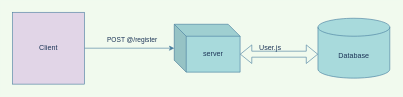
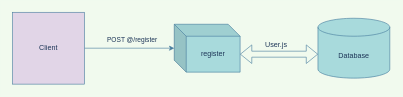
- <mxCell id="4" value="User.js" style="text;html=1;align=center;verticalAlign=middle;resizable=0;points=[];autosize=1;strokeColor=none;fillColor=none;fontColor=#1D3557;" vertex="1" parent="1"><mxGeometry x="420" y="65" width="60" height="30" as="geometry" /></mxCell>
+ <mxCell id="4" value="User.js" style="text;html=1;align=center;verticalAlign=middle;resizable=0;points=[];autosize=1;strokeColor=none;fillColor=none;fontColor=#1D3557;" vertex="1" parent="1"><mxGeometry x="430" y="60" width="60" height="30" as="geometry" /></mxCell>
- <mxCell id="3" value="server" style="shape=cube;whiteSpace=wrap;html=1;boundedLbl=1;backgroundOutline=1;darkOpacity=0.05;darkOpacity2=0.1;fillColor=#A8DADC;fontColor=#1D3557;strokeColor=#457B9D;" vertex="1" parent="1"><mxGeometry x="290" y="40" width="110" height="80" as="geometry" /></mxCell>
+ <mxCell id="3" value="register" style="shape=cube;whiteSpace=wrap;html=1;boundedLbl=1;backgroundOutline=1;darkOpacity=0.05;darkOpacity2=0.1;fillColor=#A8DADC;fontColor=#1D3557;strokeColor=#457B9D;" vertex="1" parent="1"><mxGeometry x="290" y="40" width="110" height="80" as="geometry" /></mxCell>
